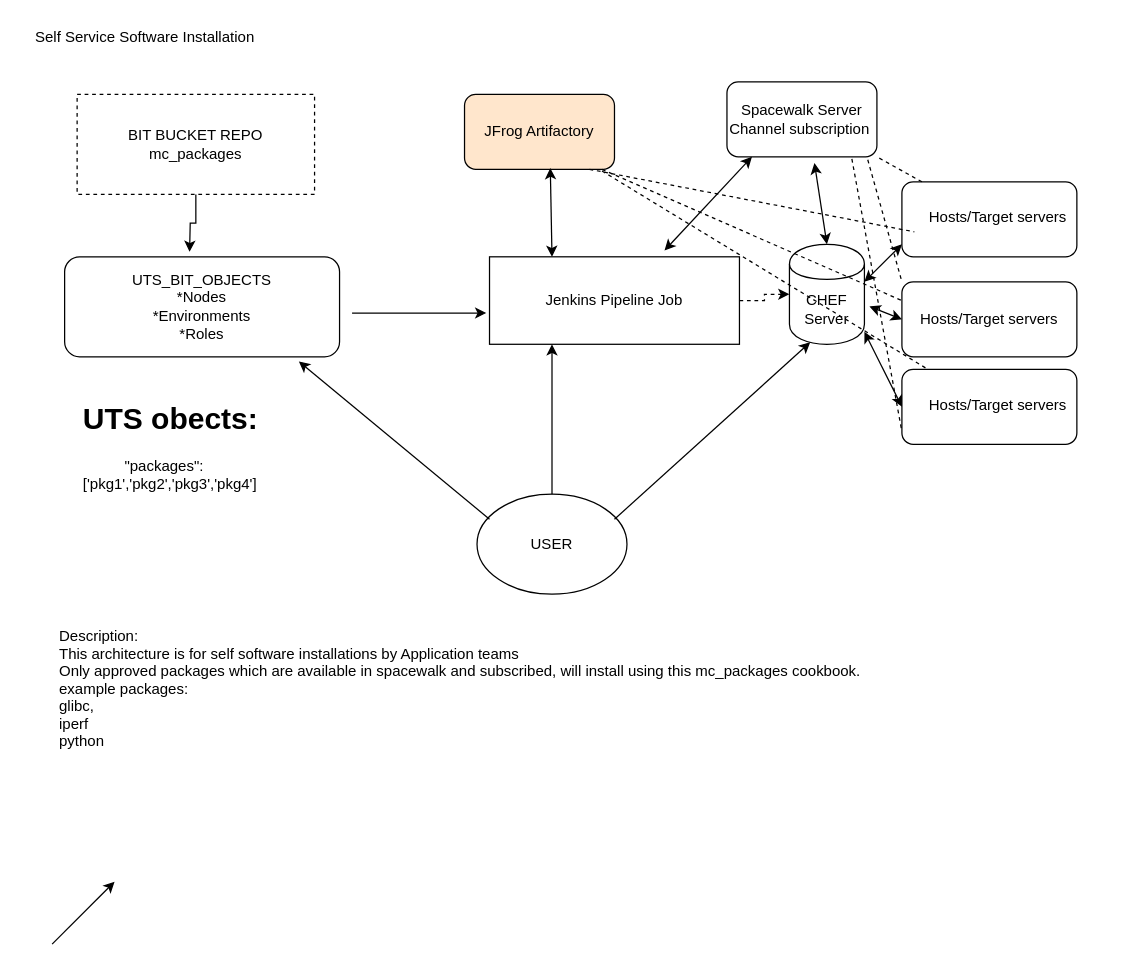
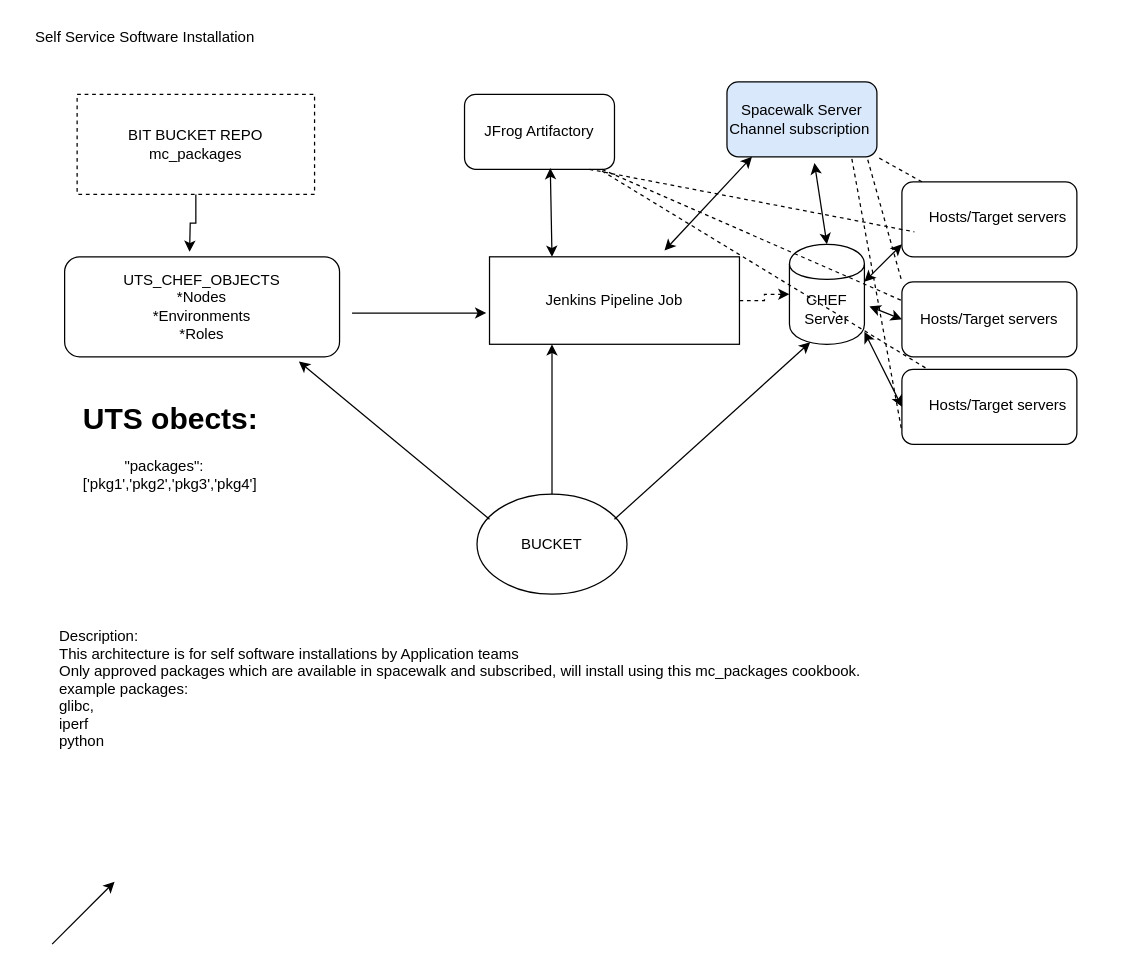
- <mxCell id="18" value="Spacewalk Server&lt;br&gt;Channel subscription&amp;nbsp;" style="rounded=1;whiteSpace=wrap;html=1;" parent="1" vertex="1"><mxGeometry x="581" y="65" width="120" height="60" as="geometry" /></mxCell>
+ <mxCell id="18" value="Spacewalk Server&lt;br&gt;Channel subscription&amp;nbsp;" style="rounded=1;whiteSpace=wrap;html=1;fillColor=#dae8fc;" parent="1" vertex="1"><mxGeometry x="581" y="65" width="120" height="60" as="geometry" /></mxCell>
- <mxCell id="30" value="JFrog Artifactory" style="rounded=1;whiteSpace=wrap;html=1;fillColor=#ffe6cc;" parent="1" vertex="1"><mxGeometry x="371" y="75" width="120" height="60" as="geometry" /></mxCell>
+ <mxCell id="30" value="JFrog Artifactory" style="rounded=1;whiteSpace=wrap;html=1;" parent="1" vertex="1"><mxGeometry x="371" y="75" width="120" height="60" as="geometry" /></mxCell>
- <mxCell id="7" value="UTS_BIT_OBJECTS&lt;br&gt;*Nodes&lt;br&gt;*Environments&lt;br&gt;*Roles" style="rounded=1;whiteSpace=wrap;html=1;" parent="1" vertex="1"><mxGeometry y="205" width="220" height="80" as="geometry" x="51" /></mxCell>
+ <mxCell id="7" value="UTS_CHEF_OBJECTS&lt;br&gt;*Nodes&lt;br&gt;*Environments&lt;br&gt;*Roles" style="rounded=1;whiteSpace=wrap;html=1;" parent="1" vertex="1"><mxGeometry y="205" width="220" height="80" as="geometry" x="51" /></mxCell>
- <mxCell id="21" value="USER" style="ellipse;whiteSpace=wrap;html=1;" parent="1" vertex="1"><mxGeometry x="381" y="395" width="120" height="80" as="geometry" /></mxCell>
+ <mxCell id="21" value="BUCKET" style="ellipse;whiteSpace=wrap;html=1;" parent="1" vertex="1"><mxGeometry x="381" y="395" width="120" height="80" as="geometry" /></mxCell>
